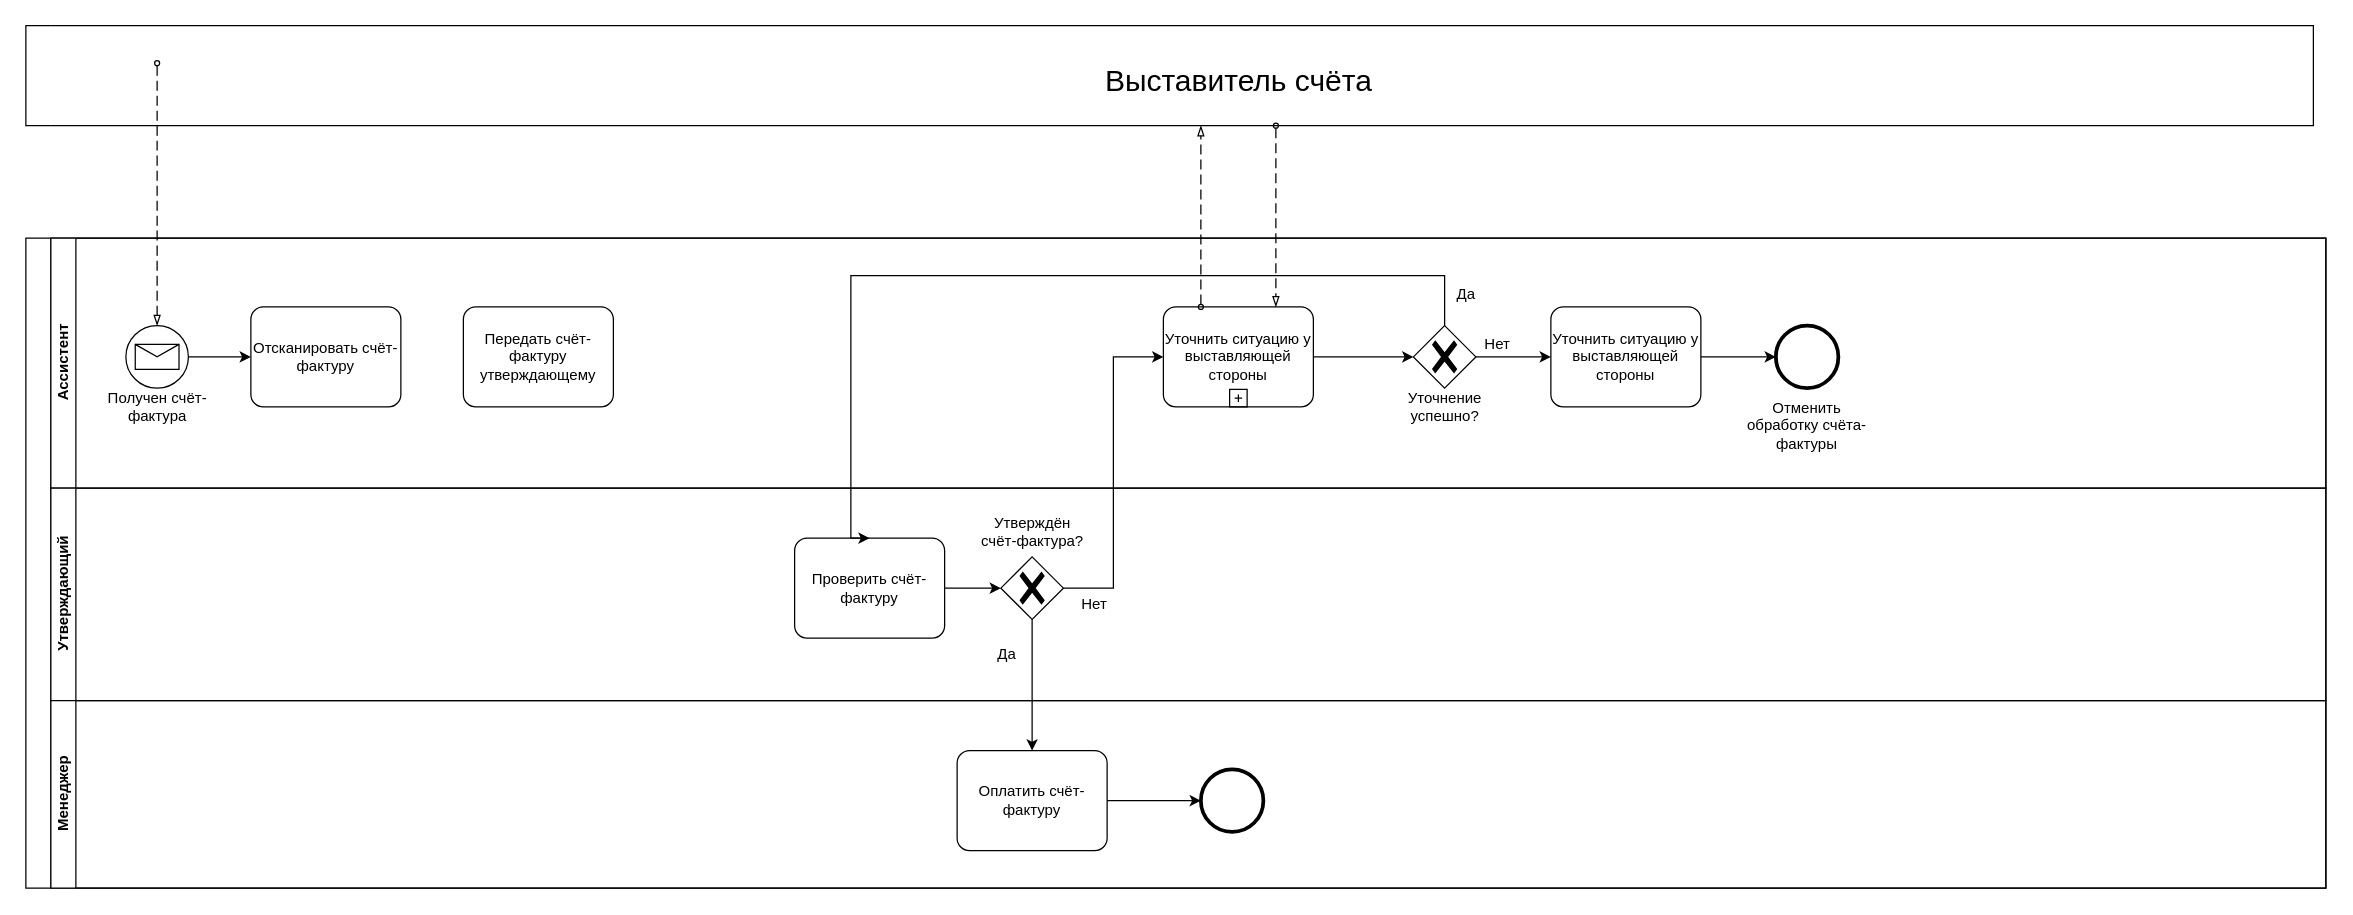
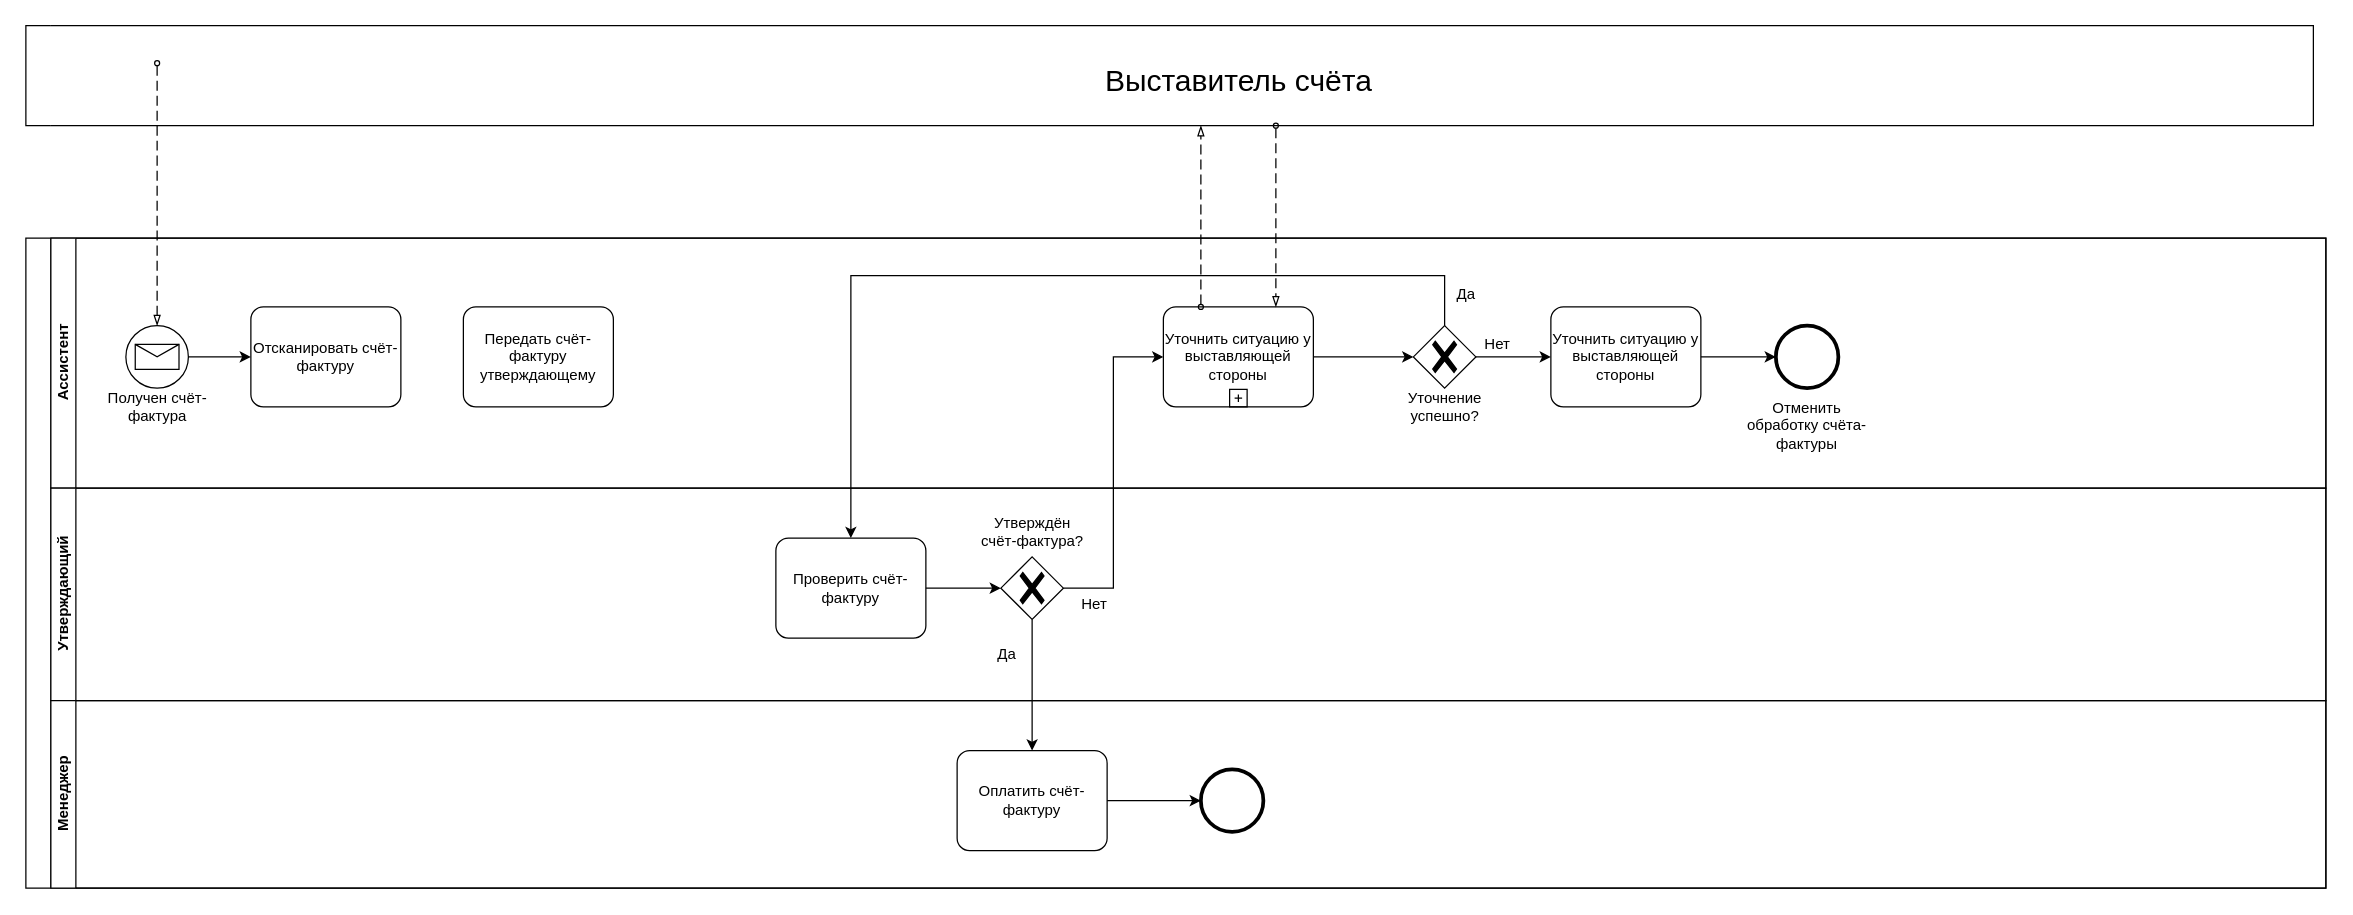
- <mxCell id="23" value="Проверить счёт-фактуру" style="points=[[0.25,0,0],[0.5,0,0],[0.75,0,0],[1,0.25,0],[1,0.5,0],[1,0.75,0],[0.75,1,0],[0.5,1,0],[0.25,1,0],[0,0.75,0],[0,0.5,0],[0,0.25,0]];shape=mxgraph.bpmn.task;whiteSpace=wrap;rectStyle=rounded;size=10;html=1;container=1;expand=0;collapsible=0;taskMarker=abstract;" vertex="1" parent="22"><mxGeometry x="595" y="40" width="120" height="80" as="geometry" /></mxCell>
+ <mxCell id="23" value="Проверить счёт-фактуру" style="points=[[0.25,0,0],[0.5,0,0],[0.75,0,0],[1,0.25,0],[1,0.5,0],[1,0.75,0],[0.75,1,0],[0.5,1,0],[0.25,1,0],[0,0.75,0],[0,0.5,0],[0,0.25,0]];shape=mxgraph.bpmn.task;whiteSpace=wrap;rectStyle=rounded;size=10;html=1;container=1;expand=0;collapsible=0;taskMarker=abstract;" vertex="1" parent="22"><mxGeometry x="580" y="40" width="120" height="80" as="geometry" /></mxCell>
